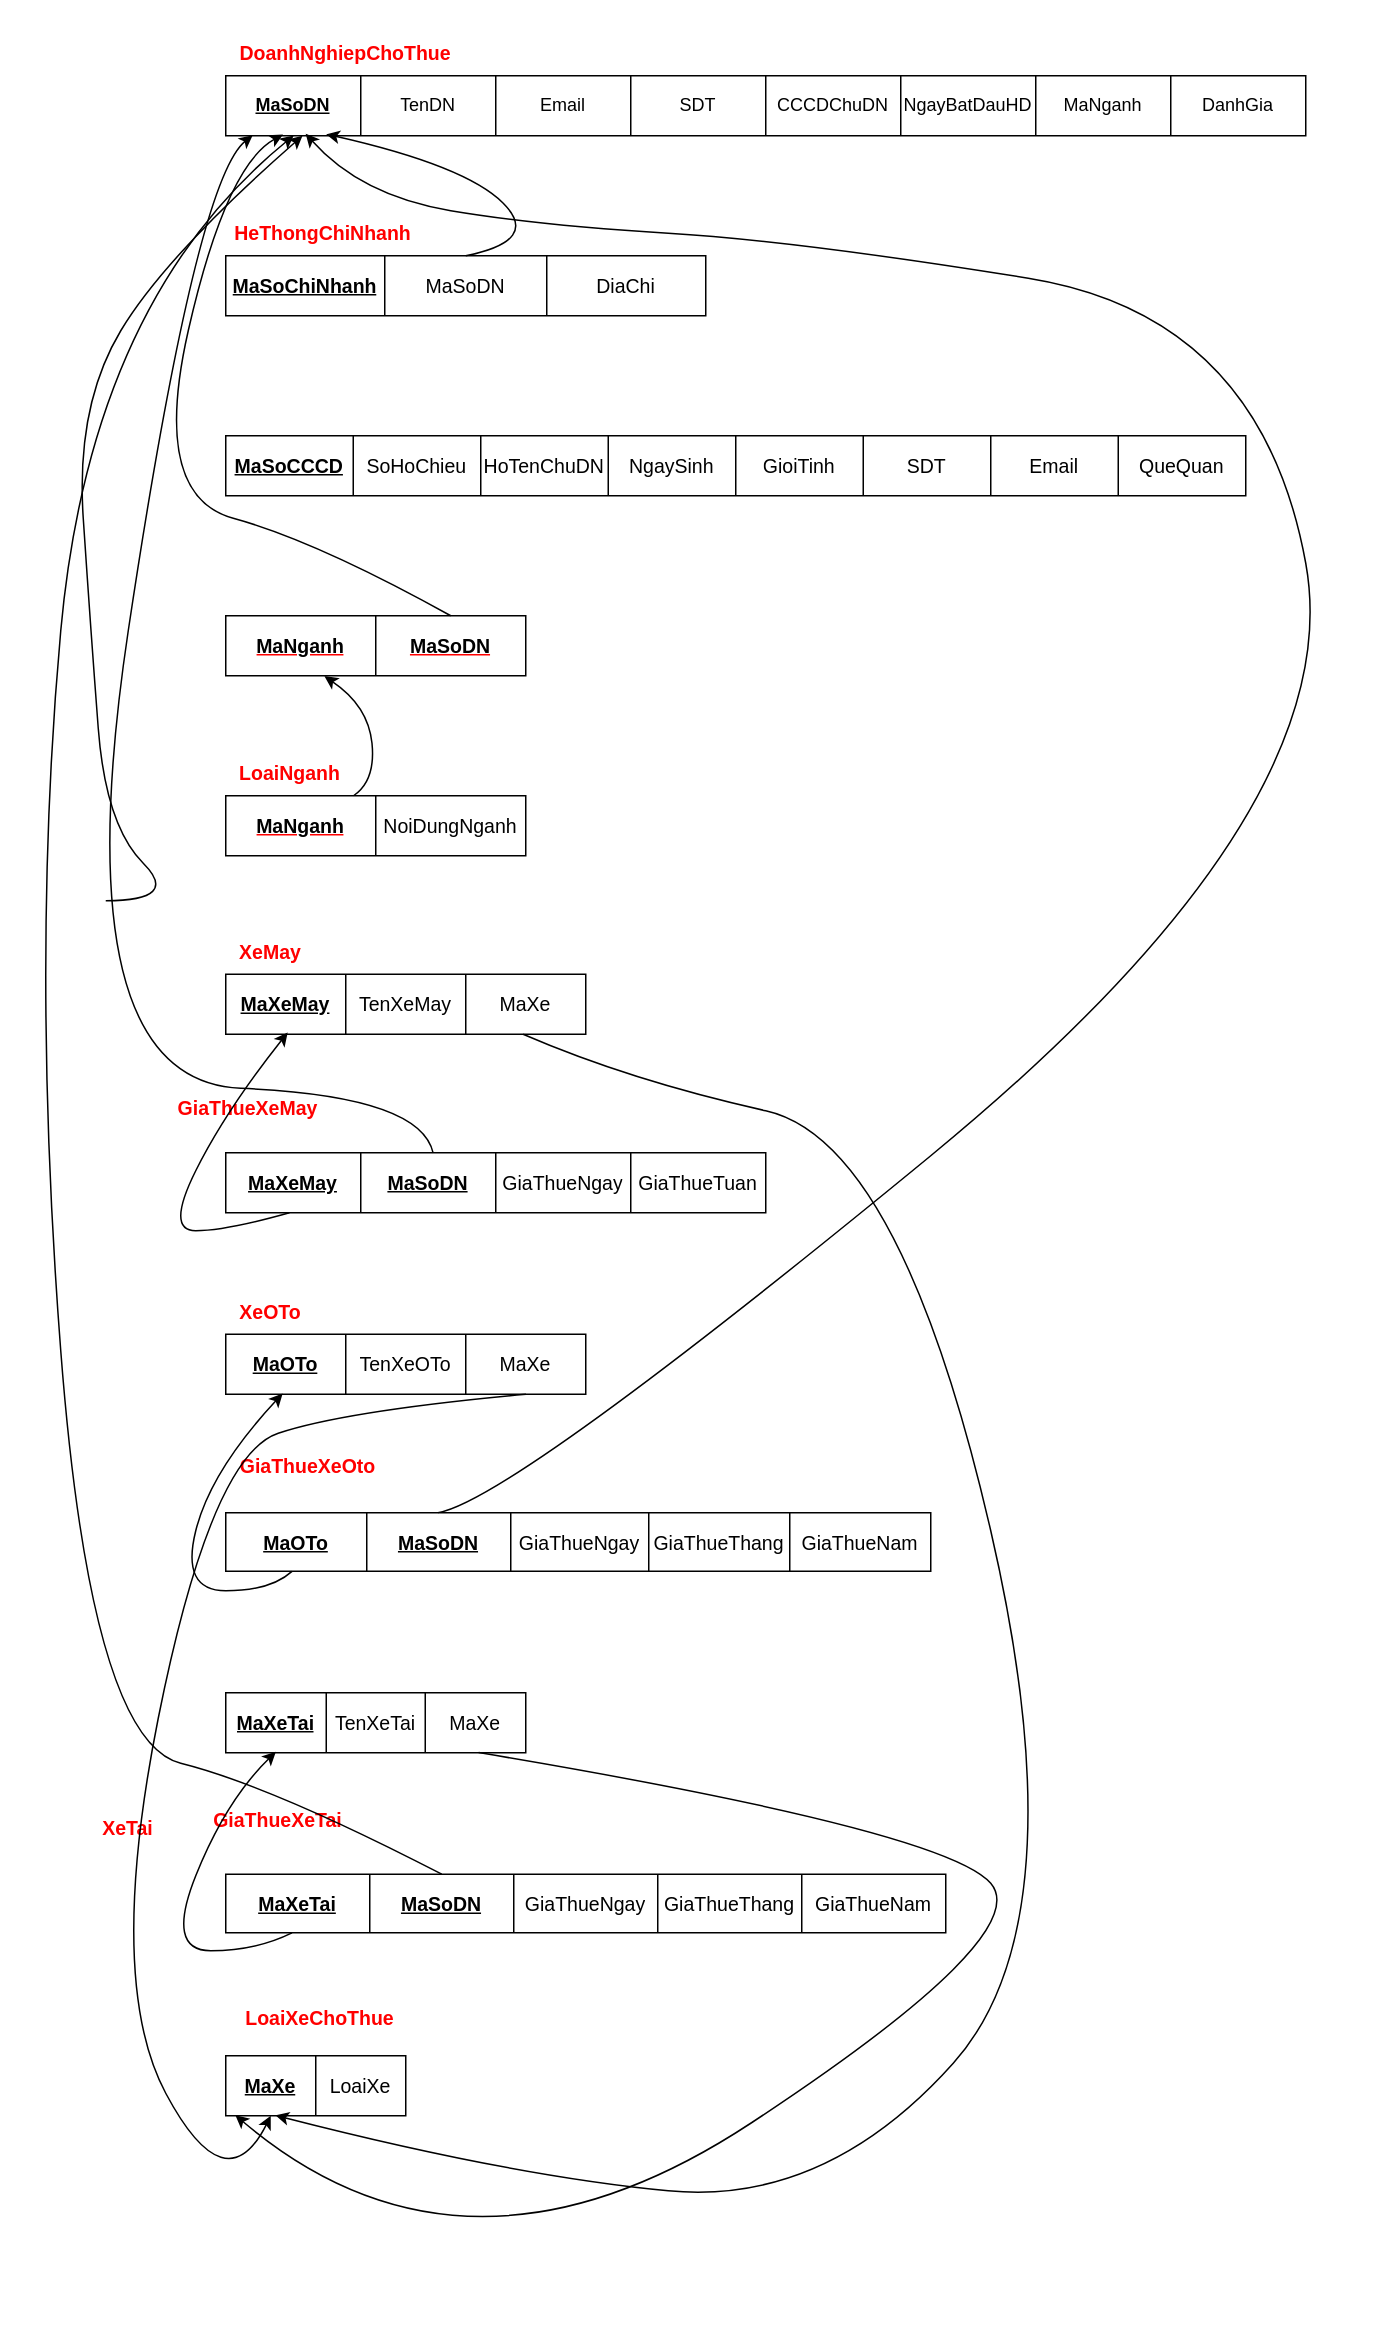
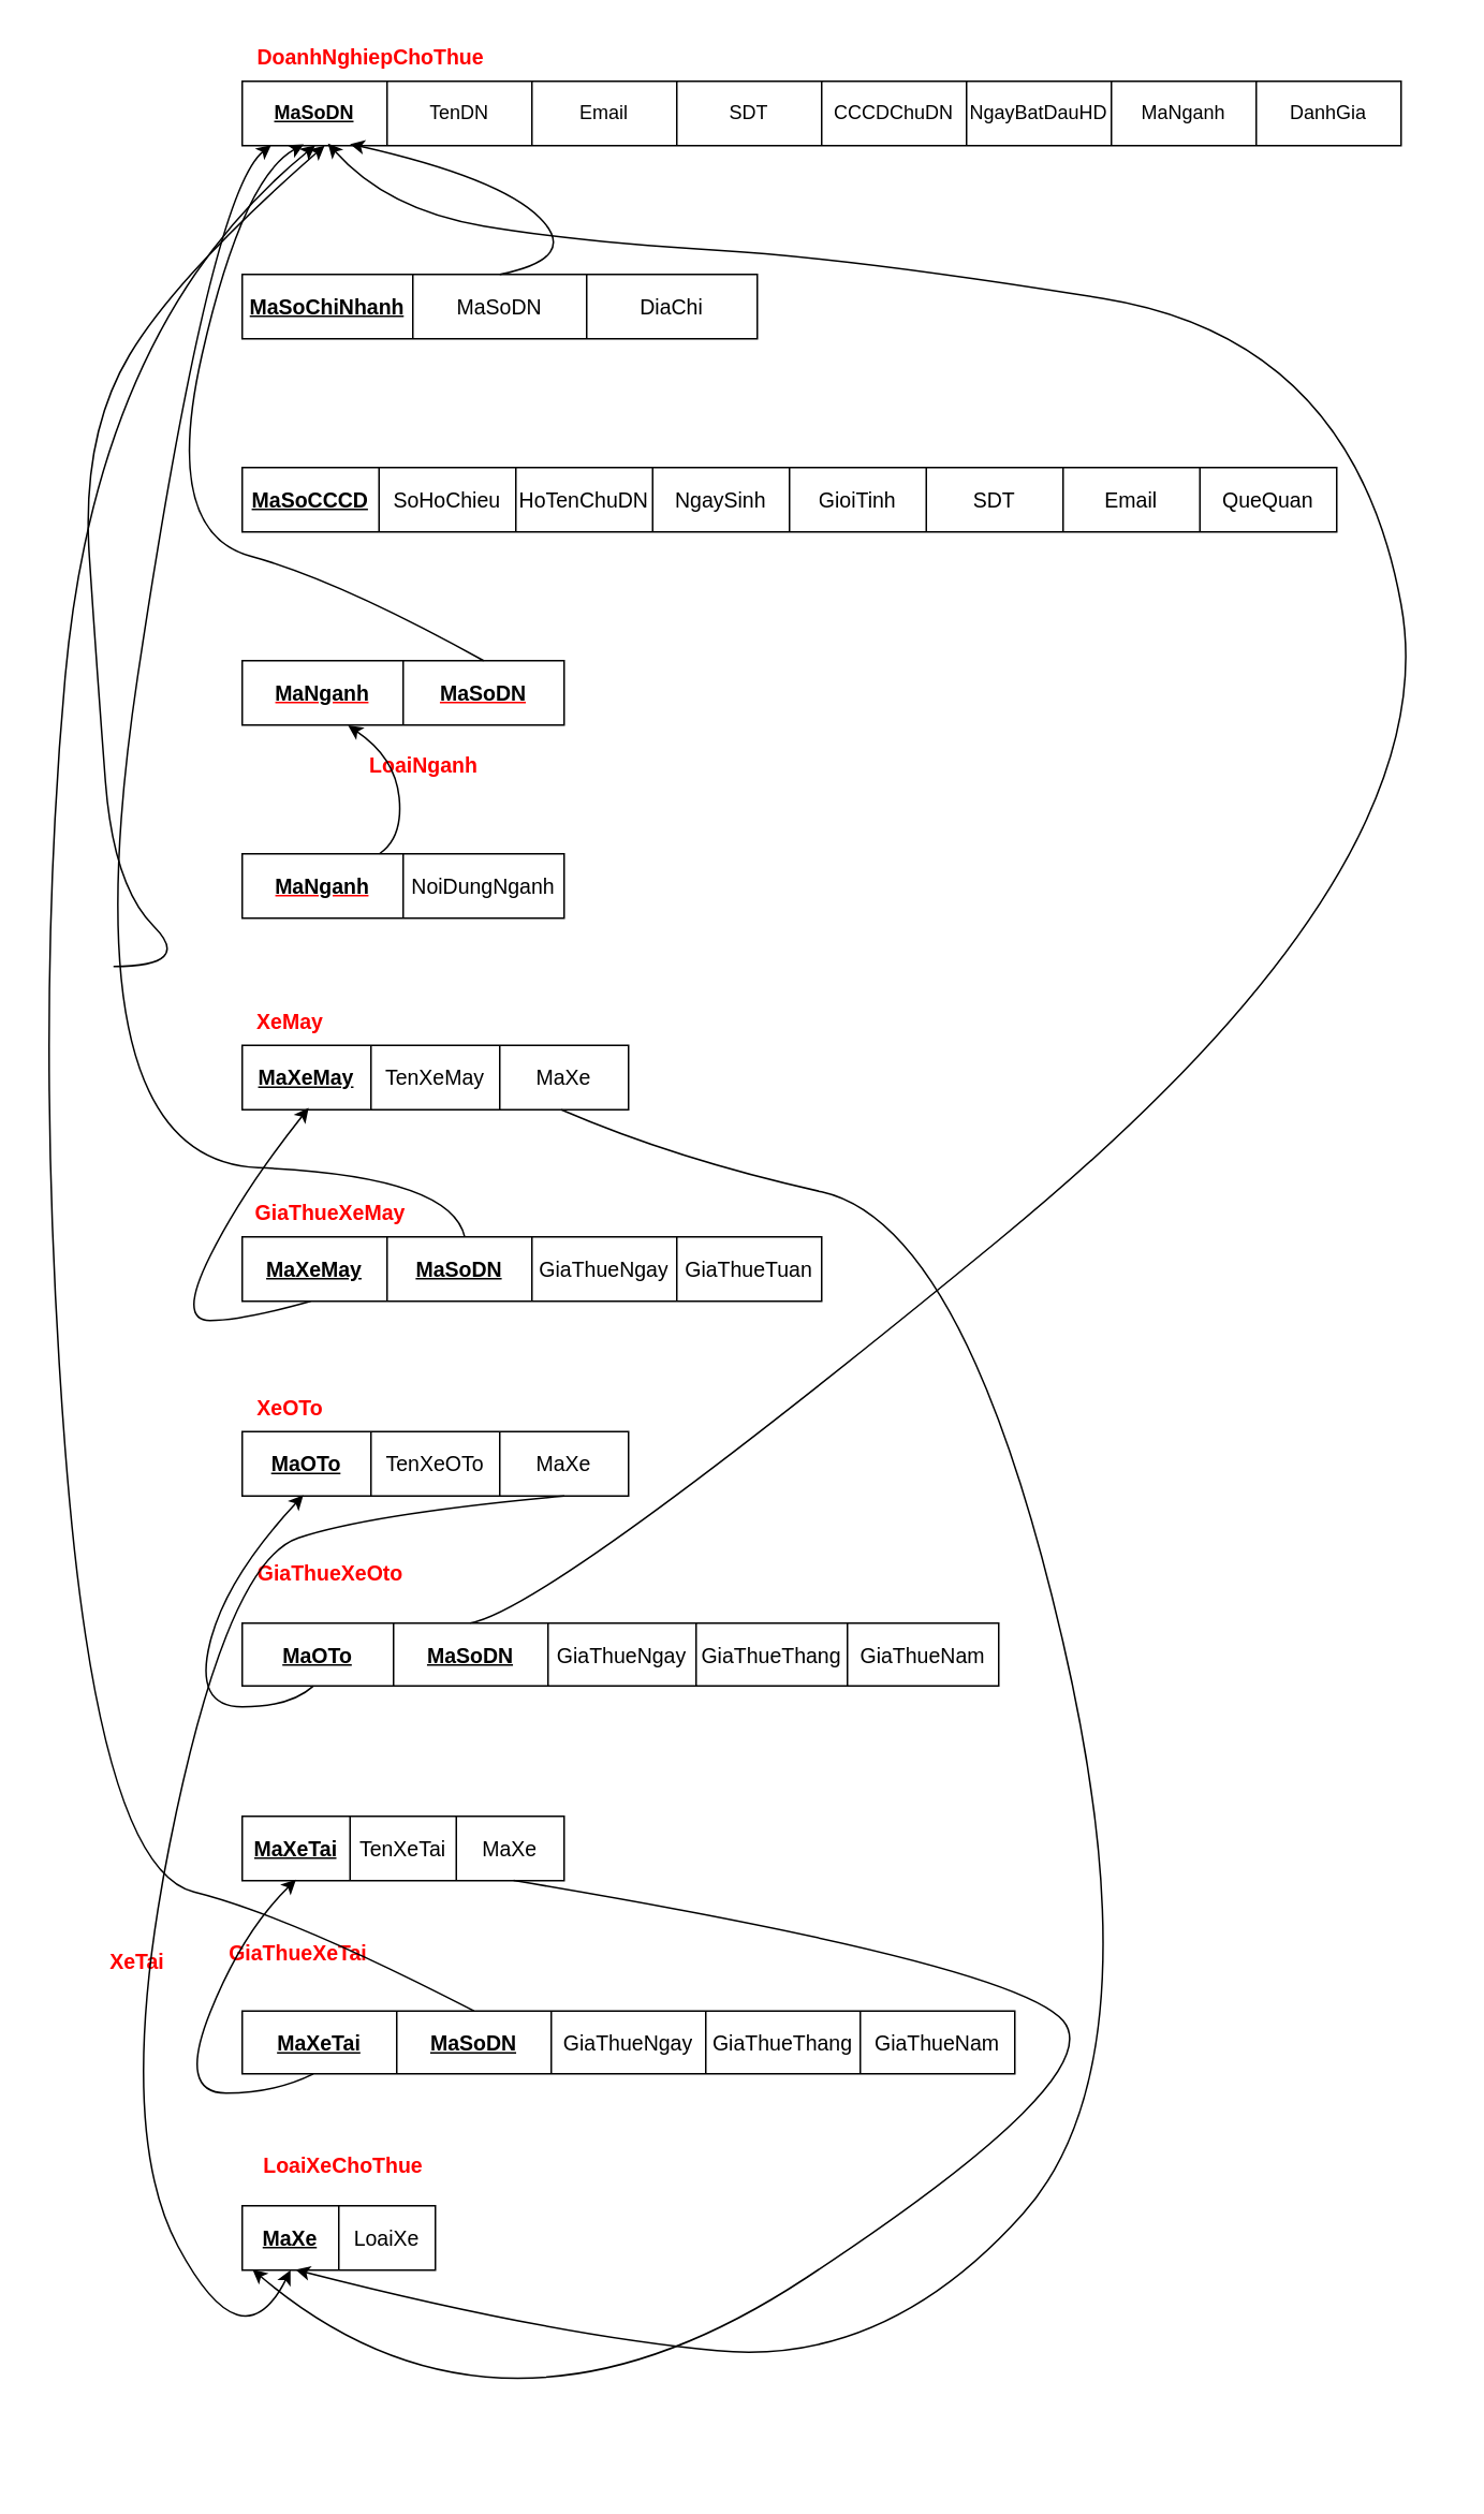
- <mxCell id="14" value="&lt;b&gt;&lt;font style=&quot;font-size: 13px;&quot; color=&quot;#ff0000&quot;&gt;HeThongChiNhanh&lt;/font&gt;&lt;/b&gt;" style="text;html=1;strokeColor=none;fillColor=none;align=center;verticalAlign=middle;whiteSpace=wrap;rounded=0;" vertex="1" parent="1"><mxGeometry x="150" y="140" width="130" height="30" as="geometry" /></mxCell>
- <mxCell id="75" value="&lt;b&gt;&lt;font color=&quot;#ff0000&quot;&gt;LoaiNganh&lt;/font&gt;&lt;/b&gt;" style="text;html=1;strokeColor=none;fillColor=none;align=center;verticalAlign=middle;whiteSpace=wrap;rounded=0;fontFamily=Helvetica;fontSize=13;fontColor=#000000;" vertex="1" parent="1"><mxGeometry x="148" y="500" width="90" height="30" as="geometry" /></mxCell>
+ <mxCell id="75" value="&lt;b&gt;&lt;font color=&quot;#ff0000&quot;&gt;LoaiNganh&lt;/font&gt;&lt;/b&gt;" style="text;html=1;strokeColor=none;fillColor=none;align=center;verticalAlign=middle;whiteSpace=wrap;rounded=0;fontFamily=Helvetica;fontSize=13;fontColor=#000000;" vertex="1" parent="1"><mxGeometry x="218" y="460" width="90" height="30" as="geometry" /></mxCell>
- <mxCell id="20" value="&lt;b&gt;&lt;font color=&quot;#ff0000&quot;&gt;GiaThueXeMay&lt;/font&gt;&lt;/b&gt;" style="text;html=1;strokeColor=none;fillColor=none;align=center;verticalAlign=middle;whiteSpace=wrap;rounded=0;fontSize=13;fontColor=#000000;" vertex="1" parent="1"><mxGeometry x="110" y="723" width="110" height="30" as="geometry" /></mxCell>
+ <mxCell id="20" value="&lt;b&gt;&lt;font color=&quot;#ff0000&quot;&gt;GiaThueXeMay&lt;/font&gt;&lt;/b&gt;" style="text;html=1;strokeColor=none;fillColor=none;align=center;verticalAlign=middle;whiteSpace=wrap;rounded=0;fontSize=13;fontColor=#000000;" vertex="1" parent="1"><mxGeometry x="150" y="738" width="110" height="30" as="geometry" /></mxCell>
